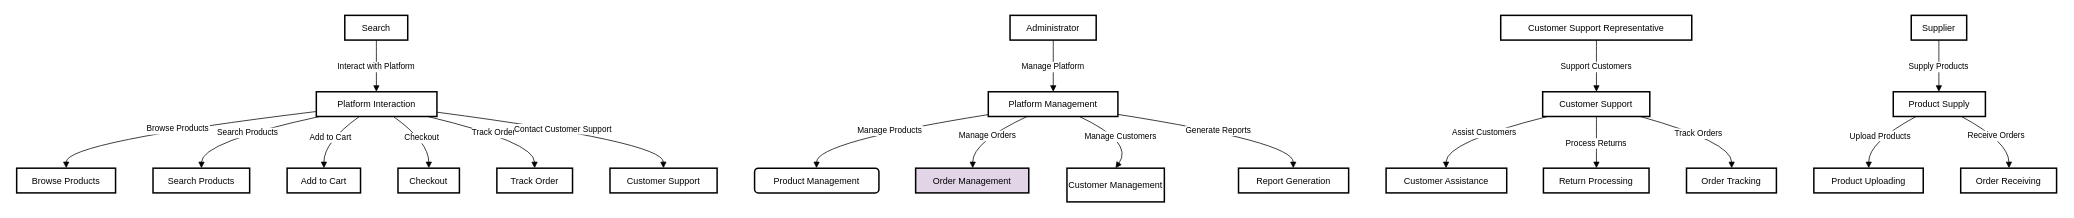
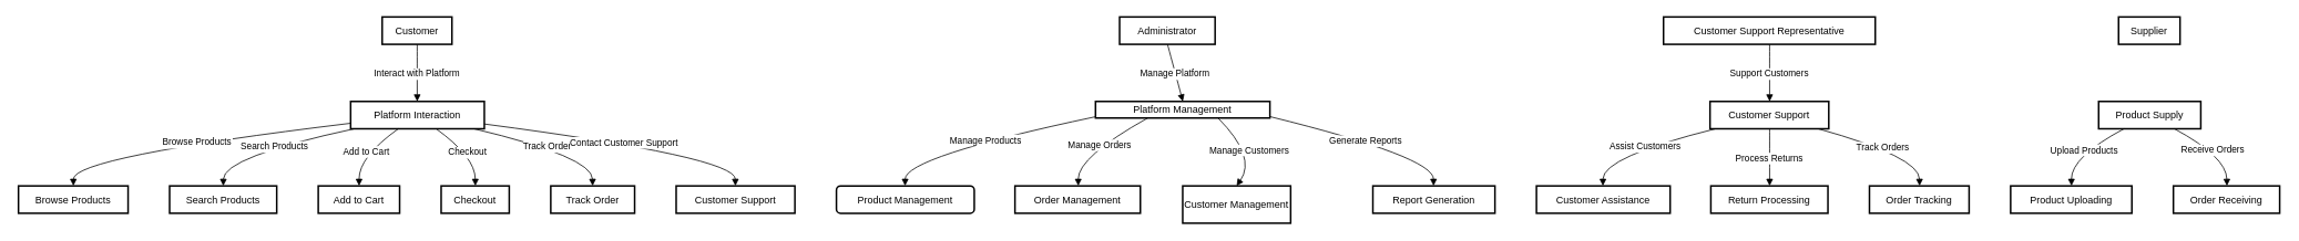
- <mxCell id="2" value="Search" style="whiteSpace=wrap;strokeWidth=2;" vertex="1" parent="1"><mxGeometry x="458" y="20" width="84" height="33" as="geometry" /></mxCell>
+ <mxCell id="2" value="Customer" style="whiteSpace=wrap;strokeWidth=2;" vertex="1" parent="1"><mxGeometry x="458" y="20" width="84" height="33" as="geometry" /></mxCell>
- <mxCell id="41" value="Supply Products" style="curved=1;startArrow=none;endArrow=block;exitX=0.498;exitY=1.012;entryX=0.495;entryY=-0.006;rounded=0;" edge="1" parent="1" source="21" target="22"><mxGeometry relative="1" as="geometry"><Array as="points" /></mxGeometry></mxCell>
- <mxCell id="11" value="Platform Management" style="whiteSpace=wrap;strokeWidth=2;" vertex="1" parent="1"><mxGeometry x="1317" y="122" width="173" height="33" as="geometry" /></mxCell>
+ <mxCell id="11" value="Platform Management" style="whiteSpace=wrap;strokeWidth=2;" vertex="1" parent="1"><mxGeometry x="1317" y="122" width="210" height="20" as="geometry" /></mxCell>
- <mxCell id="13" value="Order Management" style="whiteSpace=wrap;strokeWidth=2;fillColor=#e1d5e7;" vertex="1" parent="1"><mxGeometry x="1220" y="224" width="151" height="33" as="geometry" /></mxCell>
+ <mxCell id="13" value="Order Management" style="whiteSpace=wrap;strokeWidth=2;" vertex="1" parent="1"><mxGeometry x="1220" y="224" width="151" height="33" as="geometry" /></mxCell>
